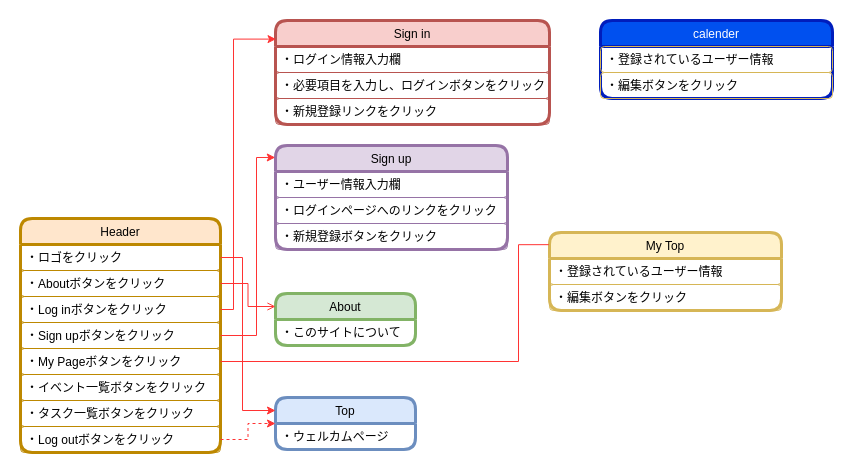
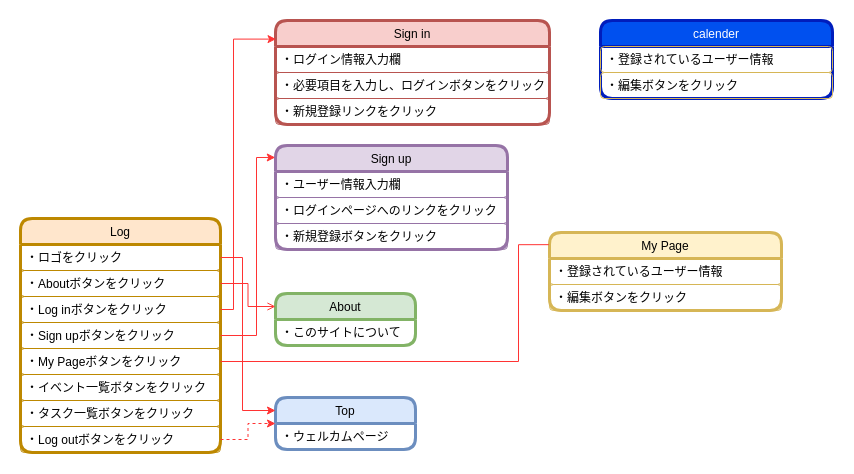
- <mxCell id="2" value="Header" style="swimlane;fontStyle=0;childLayout=stackLayout;horizontal=1;startSize=26;horizontalStack=0;resizeParent=1;resizeParentMax=0;resizeLast=0;collapsible=1;marginBottom=0;fillColor=#ffe6cc;strokeColor=#BD8800;strokeWidth=3;rounded=1;fontColor=#000000;" parent="1" vertex="1"><mxGeometry x="20" y="218" width="200" height="234" as="geometry" /></mxCell>
+ <mxCell id="2" value="Log" style="swimlane;fontStyle=0;childLayout=stackLayout;horizontal=1;startSize=26;horizontalStack=0;resizeParent=1;resizeParentMax=0;resizeLast=0;collapsible=1;marginBottom=0;fillColor=#ffe6cc;strokeColor=#BD8800;strokeWidth=3;rounded=1;fontColor=#000000;" parent="1" vertex="1"><mxGeometry x="20" y="218" width="200" height="234" as="geometry" /></mxCell>
- <mxCell id="28" value="My Top" style="swimlane;fontStyle=0;childLayout=stackLayout;horizontal=1;startSize=26;fillColor=#fff2cc;horizontalStack=0;resizeParent=1;resizeParentMax=0;resizeLast=0;collapsible=1;marginBottom=0;rounded=1;glass=0;sketch=0;strokeWidth=3;fontColor=#000000;strokeColor=#D6B656;" parent="1" vertex="1"><mxGeometry x="549" y="232" width="232" height="78" as="geometry"><mxRectangle x="212" y="53" width="60" height="26" as="alternateBounds" /></mxGeometry></mxCell>
+ <mxCell id="28" value="My Page" style="swimlane;fontStyle=0;childLayout=stackLayout;horizontal=1;startSize=26;fillColor=#fff2cc;horizontalStack=0;resizeParent=1;resizeParentMax=0;resizeLast=0;collapsible=1;marginBottom=0;rounded=1;glass=0;sketch=0;strokeWidth=3;fontColor=#000000;strokeColor=#D6B656;" parent="1" vertex="1"><mxGeometry x="549" y="232" width="232" height="78" as="geometry"><mxRectangle x="212" y="53" width="60" height="26" as="alternateBounds" /></mxGeometry></mxCell>
